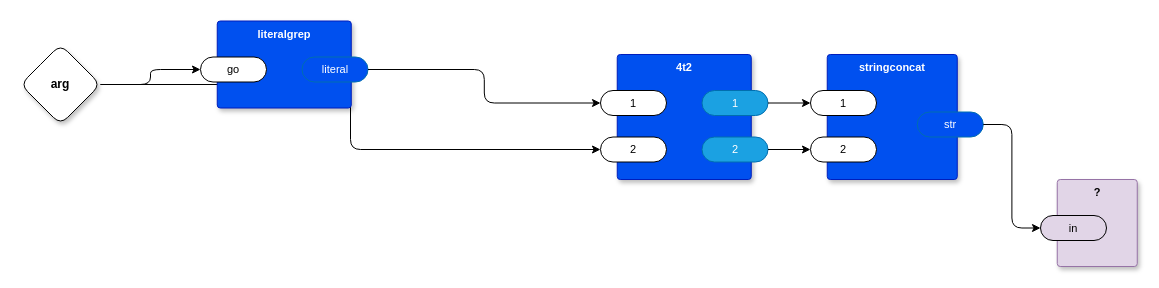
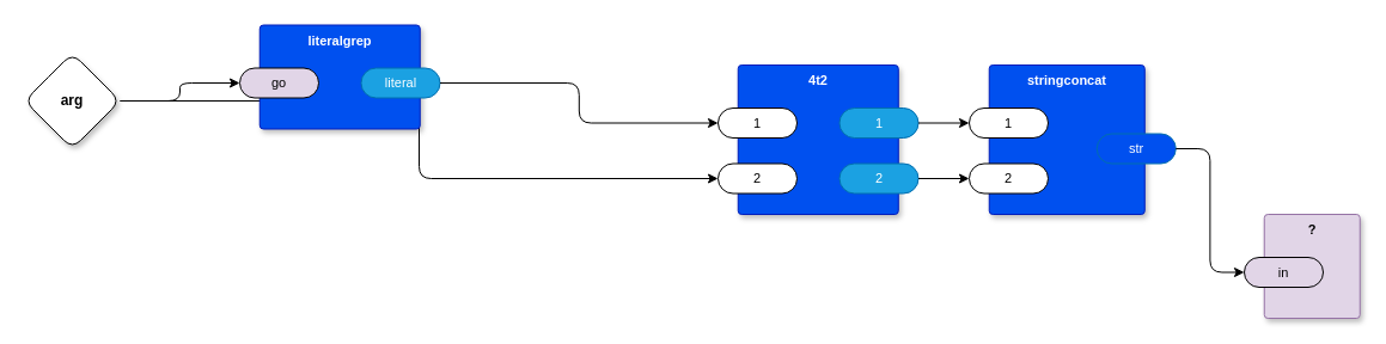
- <mxCell id="20" value="go" style="rounded=1;whiteSpace=wrap;html=1;sketch=0;points=[[0,0.5,0,0,0],[1,0.5,0,0,0]];arcSize=50;fontFamily=Helvetica;fontSize=11;fontColor=default;" vertex="1" parent="19"><mxGeometry x="-16.75" y="36" width="66" height="25" as="geometry" /></mxCell>
+ <mxCell id="20" value="go" style="rounded=1;whiteSpace=wrap;html=1;sketch=0;points=[[0,0.5,0,0,0],[1,0.5,0,0,0]];arcSize=50;fontFamily=Helvetica;fontSize=11;fontColor=default;fillColor=#e1d5e7;" vertex="1" parent="19"><mxGeometry x="-16.75" y="36" width="66" height="25" as="geometry" /></mxCell>
- <mxCell id="21" value="literal" style="rounded=1;whiteSpace=wrap;html=1;sketch=0;points=[[0,0.5,0,0,0],[1,0.5,0,0,0]];fillColor=#0050ef;fontColor=#ffffff;strokeColor=#006EAF;arcSize=50;fontFamily=Helvetica;fontSize=11;" vertex="1" parent="19"><mxGeometry x="84.75" y="36" width="66" height="25" as="geometry" /></mxCell>
+ <mxCell id="21" value="literal" style="rounded=1;whiteSpace=wrap;html=1;sketch=0;points=[[0,0.5,0,0,0],[1,0.5,0,0,0]];fillColor=#1ba1e2;fontColor=#ffffff;strokeColor=#006EAF;arcSize=50;fontFamily=Helvetica;fontSize=11;" vertex="1" parent="19"><mxGeometry x="84.75" y="36" width="66" height="25" as="geometry" /></mxCell>
